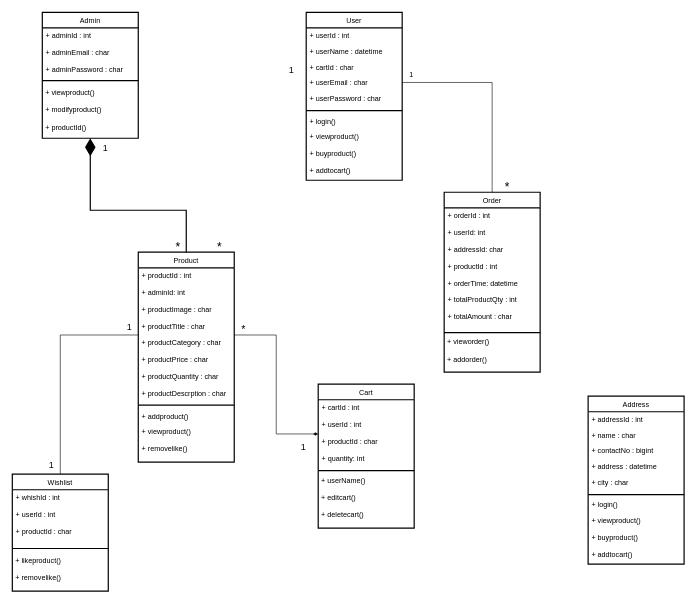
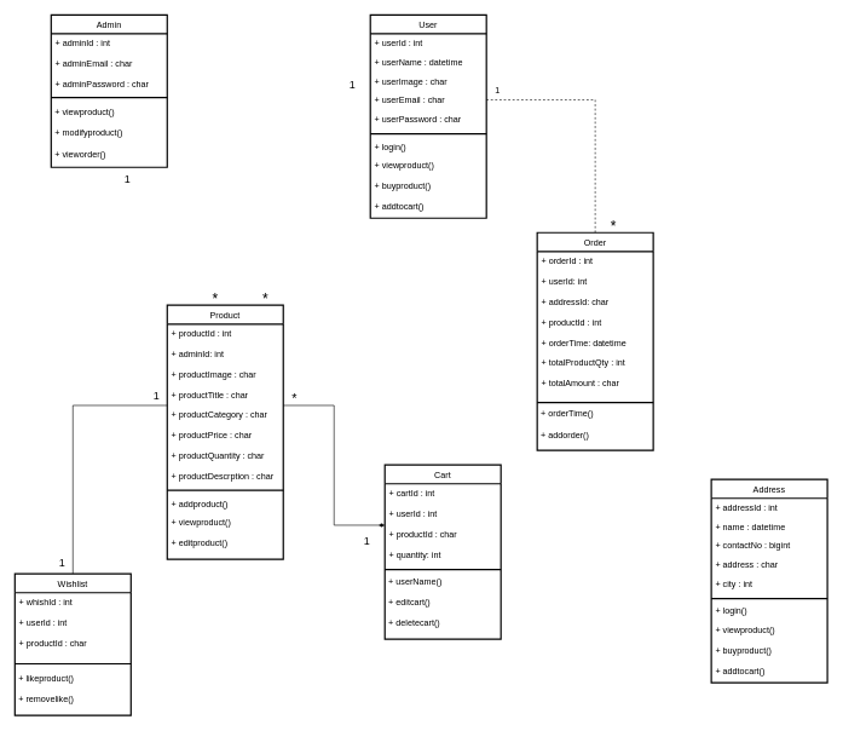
- <mxCell id="10" value="+ cartId : char" style="text;align=left;verticalAlign=top;spacingLeft=4;spacingRight=4;overflow=hidden;rotatable=1;points=[[0,0.5],[1,0.5]];portConstraint=eastwest;rounded=0;shadow=0;html=0;movable=1;resizable=1;deletable=1;editable=1;locked=0;connectable=1;strokeWidth=2;fontStyle=0" parent="7" vertex="1"><mxGeometry y="78" width="160" height="26" as="geometry" /></mxCell>
+ <mxCell id="10" value="+ userImage : char" style="text;align=left;verticalAlign=top;spacingLeft=4;spacingRight=4;overflow=hidden;rotatable=1;points=[[0,0.5],[1,0.5]];portConstraint=eastwest;rounded=0;shadow=0;html=0;movable=1;resizable=1;deletable=1;editable=1;locked=0;connectable=1;strokeWidth=2;fontStyle=0" parent="7" vertex="1"><mxGeometry y="78" width="160" height="26" as="geometry" /></mxCell>
- <mxCell id="16" style="edgeStyle=orthogonalEdgeStyle;rounded=0;orthogonalLoop=1;jettySize=auto;html=1;exitX=0.5;exitY=0;exitDx=0;exitDy=0;entryX=1;entryY=0.5;entryDx=0;entryDy=0;endArrow=none;endFill=0;" edge="1" parent="1" source="17" target="11"><mxGeometry relative="1" as="geometry" /></mxCell>
+ <mxCell id="16" style="edgeStyle=orthogonalEdgeStyle;rounded=0;orthogonalLoop=1;jettySize=auto;html=1;exitX=0.5;exitY=0;exitDx=0;exitDy=0;entryX=1;entryY=0.5;entryDx=0;entryDy=0;endArrow=none;endFill=0;dashed=1;" edge="1" parent="1" source="17" target="11"><mxGeometry relative="1" as="geometry" /></mxCell>
- <mxCell id="24" value="&lt;font style=&quot;font-size: 12px;&quot;&gt;&amp;nbsp;+ viewproduct()&lt;br&gt;&lt;br&gt;&amp;nbsp;+ modifyproduct()&lt;br&gt;&lt;br&gt;&amp;nbsp;+ productId()&lt;/font&gt;" style="text;html=1;align=left;verticalAlign=middle;resizable=1;points=[];autosize=1;strokeColor=none;fillColor=none;strokeWidth=2;movable=1;rotatable=1;deletable=1;editable=1;locked=0;connectable=1;fontStyle=0" parent="21" vertex="1"><mxGeometry y="118" width="160" height="90" as="geometry" /></mxCell>
+ <mxCell id="24" value="&lt;font style=&quot;font-size: 12px;&quot;&gt;&amp;nbsp;+ viewproduct()&lt;br&gt;&lt;br&gt;&amp;nbsp;+ modifyproduct()&lt;br&gt;&lt;br&gt;&amp;nbsp;+ vieworder()&lt;/font&gt;" style="text;html=1;align=left;verticalAlign=middle;resizable=1;points=[];autosize=1;strokeColor=none;fillColor=none;strokeWidth=2;movable=1;rotatable=1;deletable=1;editable=1;locked=0;connectable=1;fontStyle=0" parent="21" vertex="1"><mxGeometry y="118" width="160" height="90" as="geometry" /></mxCell>
- <mxCell id="34" value="" style="endArrow=diamondThin;endFill=1;endSize=24;html=1;rounded=0;exitX=0.5;exitY=0;exitDx=0;exitDy=0;strokeWidth=2;startArrow=none;startFill=0;edgeStyle=orthogonalEdgeStyle;fontSize=10;entryX=0.5;entryY=1;entryDx=0;entryDy=0;" parent="1" source="2" edge="1" target="21"><mxGeometry width="160" relative="1" as="geometry"><mxPoint x="450" y="700" as="sourcePoint" /><mxPoint x="160" y="280" as="targetPoint" /><Array as="points"><mxPoint x="310" y="350" /><mxPoint x="150" y="350" /></Array></mxGeometry></mxCell>
- <mxCell id="20" value="&lt;div style=&quot;&quot;&gt;&lt;span style=&quot;background-color: initial;&quot;&gt;&amp;nbsp;+ vieworder()&lt;/span&gt;&lt;/div&gt;&lt;div style=&quot;&quot;&gt;&lt;span style=&quot;background-color: initial;&quot;&gt;&lt;br&gt;&lt;/span&gt;&lt;/div&gt;&lt;div style=&quot;&quot;&gt;&lt;span style=&quot;background-color: initial;&quot;&gt;&amp;nbsp;+ addorder()&lt;/span&gt;&lt;/div&gt;" style="text;html=1;align=left;verticalAlign=middle;resizable=1;points=[];autosize=1;strokeColor=none;fillColor=none;movable=1;rotatable=1;deletable=1;editable=1;locked=0;connectable=1;strokeWidth=2;fontStyle=0" parent="17" vertex="1"><mxGeometry y="238" width="160" height="52" as="geometry" /></mxCell>
+ <mxCell id="20" value="&lt;div style=&quot;&quot;&gt;&lt;span style=&quot;background-color: initial;&quot;&gt;&amp;nbsp;+ orderTime()&lt;/span&gt;&lt;/div&gt;&lt;div style=&quot;&quot;&gt;&lt;span style=&quot;background-color: initial;&quot;&gt;&lt;br&gt;&lt;/span&gt;&lt;/div&gt;&lt;div style=&quot;&quot;&gt;&lt;span style=&quot;background-color: initial;&quot;&gt;&amp;nbsp;+ addorder()&lt;/span&gt;&lt;/div&gt;" style="text;html=1;align=left;verticalAlign=middle;resizable=1;points=[];autosize=1;strokeColor=none;fillColor=none;movable=1;rotatable=1;deletable=1;editable=1;locked=0;connectable=1;strokeWidth=2;fontStyle=0" parent="17" vertex="1"><mxGeometry y="238" width="160" height="52" as="geometry" /></mxCell>
- <mxCell id="6" value="+ viewproduct()&#10;&#10;+ removelike()" style="text;align=left;verticalAlign=top;spacingLeft=4;spacingRight=4;overflow=hidden;rotatable=1;points=[[0,0.5],[1,0.5]];portConstraint=eastwest;movable=1;resizable=1;deletable=1;editable=1;locked=0;connectable=1;strokeWidth=2;fontStyle=0" parent="2" vertex="1"><mxGeometry y="286" width="160" height="54" as="geometry" /></mxCell>
+ <mxCell id="6" value="+ viewproduct()&#10;&#10;+ editproduct()" style="text;align=left;verticalAlign=top;spacingLeft=4;spacingRight=4;overflow=hidden;rotatable=1;points=[[0,0.5],[1,0.5]];portConstraint=eastwest;movable=1;resizable=1;deletable=1;editable=1;locked=0;connectable=1;strokeWidth=2;fontStyle=0" parent="2" vertex="1"><mxGeometry y="286" width="160" height="54" as="geometry" /></mxCell>
- <mxCell id="40" value="+ name : char" style="text;align=left;verticalAlign=top;spacingLeft=4;spacingRight=4;overflow=hidden;rotatable=1;points=[[0,0.5],[1,0.5]];portConstraint=eastwest;rounded=0;shadow=0;html=0;movable=1;resizable=1;deletable=1;editable=1;locked=0;connectable=1;strokeWidth=2;fontStyle=0" vertex="1" parent="38"><mxGeometry y="52" width="160" height="26" as="geometry" /></mxCell>
+ <mxCell id="40" value="+ name : datetime" style="text;align=left;verticalAlign=top;spacingLeft=4;spacingRight=4;overflow=hidden;rotatable=1;points=[[0,0.5],[1,0.5]];portConstraint=eastwest;rounded=0;shadow=0;html=0;movable=1;resizable=1;deletable=1;editable=1;locked=0;connectable=1;strokeWidth=2;fontStyle=0" vertex="1" parent="38"><mxGeometry y="52" width="160" height="26" as="geometry" /></mxCell>
- <mxCell id="42" value="+ address : datetime" style="text;align=left;verticalAlign=top;spacingLeft=4;spacingRight=4;overflow=hidden;rotatable=1;points=[[0,0.5],[1,0.5]];portConstraint=eastwest;rounded=0;shadow=0;html=0;movable=1;resizable=1;deletable=1;editable=1;locked=0;connectable=1;strokeWidth=2;fontStyle=0" vertex="1" parent="38"><mxGeometry y="104" width="160" height="26" as="geometry" /></mxCell>
+ <mxCell id="42" value="+ address : char" style="text;align=left;verticalAlign=top;spacingLeft=4;spacingRight=4;overflow=hidden;rotatable=1;points=[[0,0.5],[1,0.5]];portConstraint=eastwest;rounded=0;shadow=0;html=0;movable=1;resizable=1;deletable=1;editable=1;locked=0;connectable=1;strokeWidth=2;fontStyle=0" vertex="1" parent="38"><mxGeometry y="104" width="160" height="26" as="geometry" /></mxCell>
- <mxCell id="43" value="+ city : char&#10;" style="text;align=left;verticalAlign=top;spacingLeft=4;spacingRight=4;overflow=hidden;rotatable=1;points=[[0,0.5],[1,0.5]];portConstraint=eastwest;rounded=0;shadow=0;html=0;movable=1;resizable=1;deletable=1;editable=1;locked=0;connectable=1;strokeWidth=2;fontStyle=0" vertex="1" parent="38"><mxGeometry y="130" width="160" height="30" as="geometry" /></mxCell>
+ <mxCell id="43" value="+ city : int&#10;" style="text;align=left;verticalAlign=top;spacingLeft=4;spacingRight=4;overflow=hidden;rotatable=1;points=[[0,0.5],[1,0.5]];portConstraint=eastwest;rounded=0;shadow=0;html=0;movable=1;resizable=1;deletable=1;editable=1;locked=0;connectable=1;strokeWidth=2;fontStyle=0" vertex="1" parent="38"><mxGeometry y="130" width="160" height="30" as="geometry" /></mxCell>
